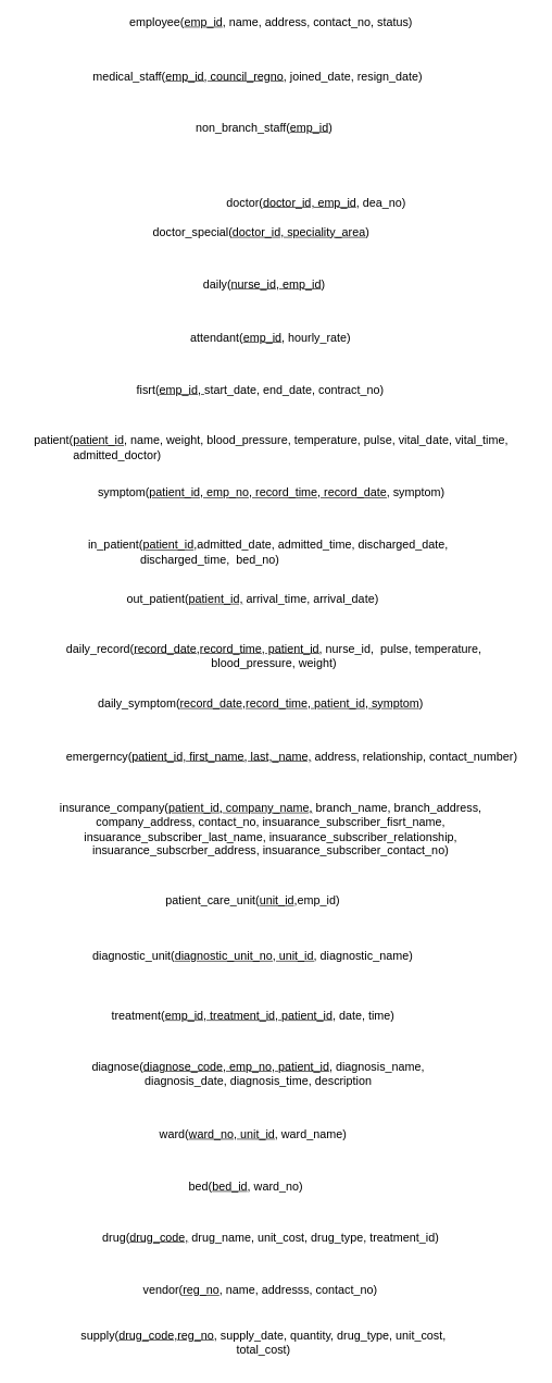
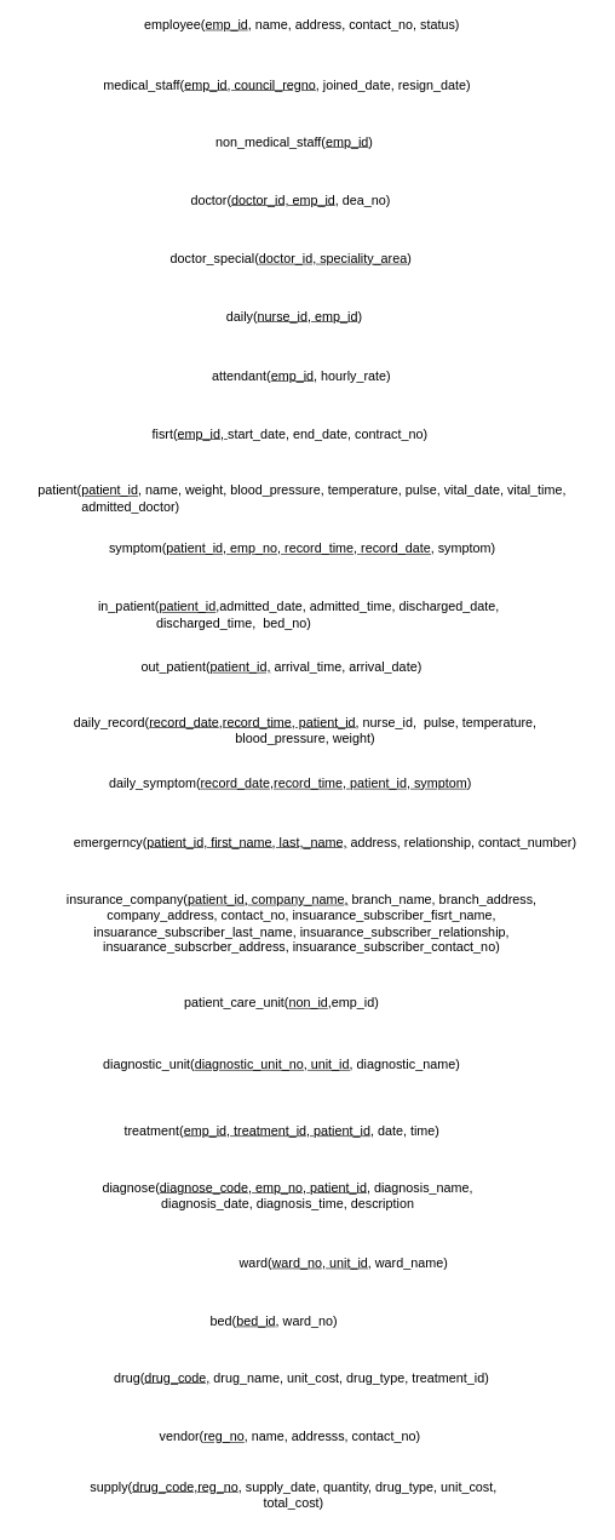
- <mxCell id="4" value="&lt;p class=&quot;MsoNormal&quot; style=&quot;font-size: 18px;&quot;&gt;&lt;span style=&quot;line-height: 107%; font-size: 18px;&quot;&gt;&lt;font style=&quot;font-size: 18px;&quot;&gt;non_branch_staff(&lt;u&gt;emp_id&lt;/u&gt;)&lt;/font&gt;&lt;/span&gt;&lt;/p&gt;" style="text;html=1;strokeColor=none;fillColor=none;align=center;verticalAlign=middle;whiteSpace=wrap;rounded=0;fontSize=18;" vertex="1" parent="1"><mxGeometry x="290" y="180" width="230" height="30" as="geometry" /></mxCell>
+ <mxCell id="4" value="&lt;p class=&quot;MsoNormal&quot; style=&quot;font-size: 18px;&quot;&gt;&lt;span style=&quot;line-height: 107%; font-size: 18px;&quot;&gt;&lt;font style=&quot;font-size: 18px;&quot;&gt;non_medical_staff(&lt;u&gt;emp_id&lt;/u&gt;)&lt;/font&gt;&lt;/span&gt;&lt;/p&gt;" style="text;html=1;strokeColor=none;fillColor=none;align=center;verticalAlign=middle;whiteSpace=wrap;rounded=0;fontSize=18;" vertex="1" parent="1"><mxGeometry x="290" y="180" width="230" height="30" as="geometry" /></mxCell>
- <mxCell id="5" value="&lt;p style=&quot;font-size: 18px;&quot; class=&quot;MsoNormal&quot;&gt;&lt;span style=&quot;line-height: 107%; font-size: 18px;&quot;&gt;doctor(&lt;u&gt;doctor_id,&amp;nbsp;emp_id&lt;/u&gt;, dea_no)&lt;/span&gt;&lt;/p&gt;" style="text;html=1;strokeColor=none;fillColor=none;align=center;verticalAlign=middle;whiteSpace=wrap;rounded=0;fontSize=18;" vertex="1" parent="1"><mxGeometry x="340" y="295" width="290" height="30" as="geometry" /></mxCell>
+ <mxCell id="5" value="&lt;p style=&quot;font-size: 18px;&quot; class=&quot;MsoNormal&quot;&gt;&lt;span style=&quot;line-height: 107%; font-size: 18px;&quot;&gt;doctor(&lt;u&gt;doctor_id,&amp;nbsp;emp_id&lt;/u&gt;, dea_no)&lt;/span&gt;&lt;/p&gt;" style="text;html=1;strokeColor=none;fillColor=none;align=center;verticalAlign=middle;whiteSpace=wrap;rounded=0;fontSize=18;" vertex="1" parent="1"><mxGeometry x="255" y="260" width="290" height="30" as="geometry" /></mxCell>
- <mxCell id="13" value="&lt;p class=&quot;MsoNormal&quot;&gt;&lt;span style=&quot;line-height: 107%;&quot;&gt;patient_care_unit(&lt;u&gt;unit_id&lt;/u&gt;,emp_id)&lt;/span&gt;&lt;/p&gt;" style="text;html=1;strokeColor=none;fillColor=none;align=center;verticalAlign=middle;whiteSpace=wrap;rounded=0;fontSize=18;" vertex="1" parent="1"><mxGeometry x="226.88" y="1365" width="321.25" height="29" as="geometry" /></mxCell>
+ <mxCell id="13" value="&lt;p class=&quot;MsoNormal&quot;&gt;&lt;span style=&quot;line-height: 107%;&quot;&gt;patient_care_unit(&lt;u&gt;non_id&lt;/u&gt;,emp_id)&lt;/span&gt;&lt;/p&gt;" style="text;html=1;strokeColor=none;fillColor=none;align=center;verticalAlign=middle;whiteSpace=wrap;rounded=0;fontSize=18;" vertex="1" parent="1"><mxGeometry x="226.88" y="1365" width="321.25" height="29" as="geometry" /></mxCell>
- <mxCell id="18" value="&lt;p style=&quot;font-size: 18px;&quot; class=&quot;MsoNormal&quot;&gt;&lt;span style=&quot;line-height: 107%;&quot;&gt;ward(&lt;u&gt;ward_no, unit_id,&lt;/u&gt;&amp;nbsp;ward_name)&lt;/span&gt;&lt;/p&gt;" style="text;html=1;strokeColor=none;fillColor=none;align=center;verticalAlign=middle;whiteSpace=wrap;rounded=0;fontSize=12;" vertex="1" parent="1"><mxGeometry x="237.51" y="1712" width="300" height="51" as="geometry" /></mxCell>
+ <mxCell id="18" value="&lt;p style=&quot;font-size: 18px;&quot; class=&quot;MsoNormal&quot;&gt;&lt;span style=&quot;line-height: 107%;&quot;&gt;ward(&lt;u&gt;ward_no, unit_id,&lt;/u&gt;&amp;nbsp;ward_name)&lt;/span&gt;&lt;/p&gt;" style="text;html=1;strokeColor=none;fillColor=none;align=center;verticalAlign=middle;whiteSpace=wrap;rounded=0;fontSize=12;" vertex="1" parent="1"><mxGeometry x="322.51" y="1712" width="300" height="51" as="geometry" /></mxCell>
